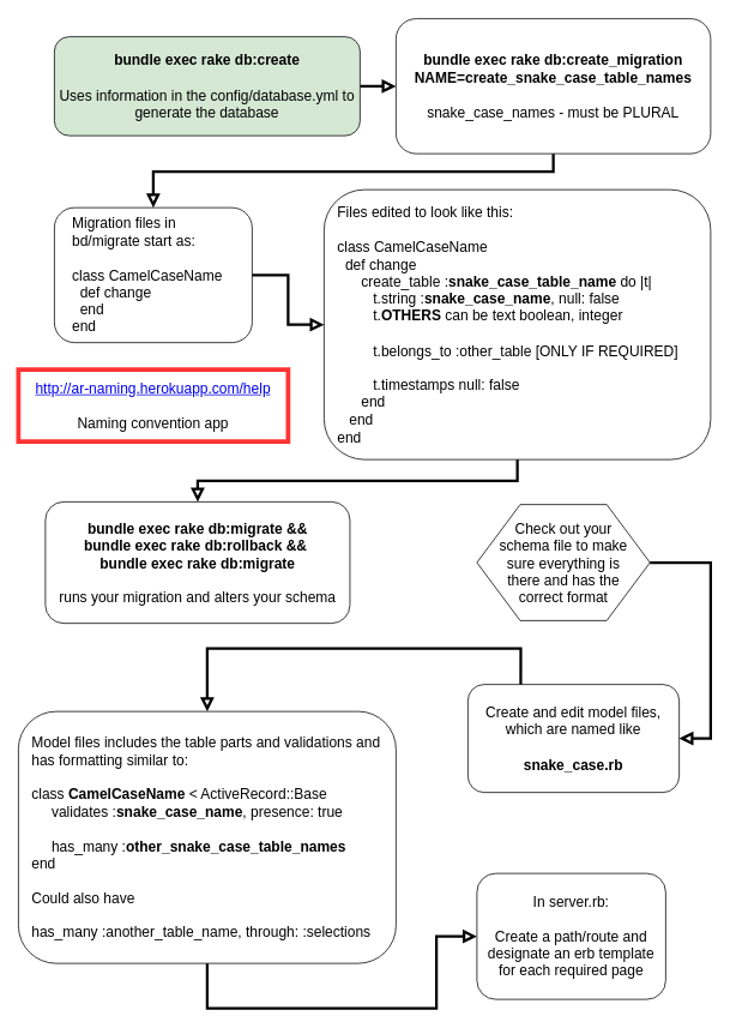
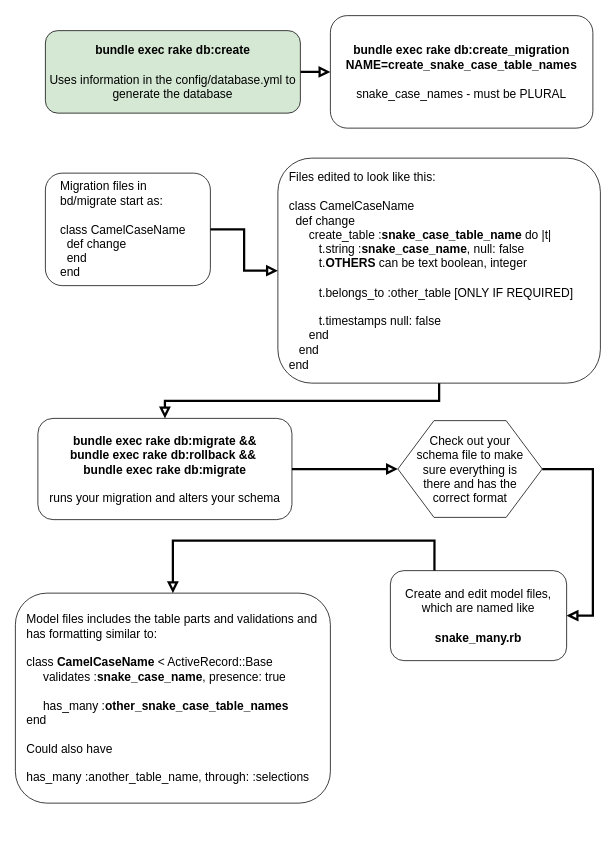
- <mxCell id="17" value="" style="rounded=0;html=1;jettySize=auto;orthogonalLoop=1;fontSize=11;endArrow=block;endFill=0;endSize=8;strokeWidth=3;shadow=0;labelBackgroundColor=none;edgeStyle=orthogonalEdgeStyle;exitX=0.5;exitY=1;exitDx=0;exitDy=0;entryX=0.5;entryY=0;entryDx=0;entryDy=0;" edge="1" parent="1" source="16" target="7"><mxGeometry relative="1" as="geometry"><mxPoint x="450" y="105" as="targetPoint" /><mxPoint x="410" y="115" as="sourcePoint" /><Array as="points"><mxPoint x="615" y="190" /><mxPoint x="170" y="190" /></Array></mxGeometry></mxCell>
- <mxCell id="8" value="Files edited to look like this:&lt;br style=&quot;font-size: 16px&quot;&gt;&lt;br style=&quot;font-size: 16px&quot;&gt;class CamelCaseName&lt;br style=&quot;font-size: 16px&quot;&gt;&amp;nbsp; def change&lt;br style=&quot;font-size: 16px&quot;&gt;&amp;nbsp; &amp;nbsp; &amp;nbsp; create_table :&lt;b style=&quot;font-size: 16px&quot;&gt;snake_case_table_name&lt;/b&gt; do |t|&lt;br style=&quot;font-size: 16px&quot;&gt;&amp;nbsp; &amp;nbsp; &amp;nbsp; &amp;nbsp; &amp;nbsp;t.string :&lt;b style=&quot;font-size: 16px&quot;&gt;snake_case_name&lt;/b&gt;, null: false&lt;br style=&quot;font-size: 16px&quot;&gt;&amp;nbsp; &amp;nbsp; &amp;nbsp; &amp;nbsp; &amp;nbsp;t.&lt;b style=&quot;font-size: 16px&quot;&gt;OTHERS&lt;/b&gt;&amp;nbsp;can be text boolean, integer&amp;nbsp;&lt;br&gt;&lt;br&gt;&amp;nbsp; &amp;nbsp; &amp;nbsp; &amp;nbsp; &amp;nbsp;t.belongs_to :other_table [ONLY IF REQUIRED]&lt;br&gt;&lt;br&gt;&amp;nbsp; &amp;nbsp; &amp;nbsp; &amp;nbsp; &amp;nbsp;t.timestamps null: false&lt;br style=&quot;font-size: 16px&quot;&gt;&amp;nbsp; &amp;nbsp; &amp;nbsp; end&lt;br style=&quot;font-size: 16px&quot;&gt;&amp;nbsp; &amp;nbsp;end&lt;br style=&quot;font-size: 16px&quot;&gt;end" style="rounded=1;whiteSpace=wrap;html=1;align=left;spacing=15;fontSize=16;" vertex="1" parent="1"><mxGeometry x="360" y="210" width="430" height="300" as="geometry" /></mxCell>
+ <mxCell id="8" value="Files edited to look like this:&lt;br style=&quot;font-size: 16px&quot;&gt;&lt;br style=&quot;font-size: 16px&quot;&gt;class CamelCaseName&lt;br style=&quot;font-size: 16px&quot;&gt;&amp;nbsp; def change&lt;br style=&quot;font-size: 16px&quot;&gt;&amp;nbsp; &amp;nbsp; &amp;nbsp; create_table :&lt;b style=&quot;font-size: 16px&quot;&gt;snake_case_table_name&lt;/b&gt; do |t|&lt;br style=&quot;font-size: 16px&quot;&gt;&amp;nbsp; &amp;nbsp; &amp;nbsp; &amp;nbsp; &amp;nbsp;t.string :&lt;b style=&quot;font-size: 16px&quot;&gt;snake_case_name&lt;/b&gt;, null: false&lt;br style=&quot;font-size: 16px&quot;&gt;&amp;nbsp; &amp;nbsp; &amp;nbsp; &amp;nbsp; &amp;nbsp;t.&lt;b style=&quot;font-size: 16px&quot;&gt;OTHERS&lt;/b&gt;&amp;nbsp;can be text boolean, integer&amp;nbsp;&lt;br&gt;&lt;br&gt;&amp;nbsp; &amp;nbsp; &amp;nbsp; &amp;nbsp; &amp;nbsp;t.belongs_to :other_table [ONLY IF REQUIRED]&lt;br&gt;&lt;br&gt;&amp;nbsp; &amp;nbsp; &amp;nbsp; &amp;nbsp; &amp;nbsp;t.timestamps null: false&lt;br style=&quot;font-size: 16px&quot;&gt;&amp;nbsp; &amp;nbsp; &amp;nbsp; end&lt;br style=&quot;font-size: 16px&quot;&gt;&amp;nbsp; &amp;nbsp;end&lt;br style=&quot;font-size: 16px&quot;&gt;end" style="rounded=1;whiteSpace=wrap;html=1;align=left;spacing=15;fontSize=16;" vertex="1" parent="1"><mxGeometry x="370" y="210" width="430" height="300" as="geometry" /></mxCell>
- <mxCell id="18" value="&lt;a href=&quot;http://ar-naming.herokuapp.com/help&quot;&gt;http://ar-naming.herokuapp.com/help&lt;/a&gt;&lt;br&gt;&lt;br&gt;Naming convention app" style="rounded=0;whiteSpace=wrap;html=1;fontSize=16;align=center;strokeColor=#FF3333;strokeWidth=5;" vertex="1" parent="1"><mxGeometry x="20" y="410" width="300" height="80" as="geometry" /></mxCell>
+ <mxCell id="12" value="" style="rounded=0;html=1;jettySize=auto;orthogonalLoop=1;fontSize=11;endArrow=block;endFill=0;endSize=8;strokeWidth=3;shadow=0;labelBackgroundColor=none;edgeStyle=orthogonalEdgeStyle;entryX=0;entryY=0.5;entryDx=0;entryDy=0;exitX=1;exitY=0.5;exitDx=0;exitDy=0;" edge="1" parent="1" source="6" target="11"><mxGeometry relative="1" as="geometry"><mxPoint x="152.5" y="380" as="targetPoint" /><mxPoint x="310" y="330" as="sourcePoint" /></mxGeometry></mxCell>
- <mxCell id="5" value="Create and edit model files, which are named&amp;nbsp;like &lt;br style=&quot;font-size: 16px&quot;&gt;&lt;br style=&quot;font-size: 16px&quot;&gt;&lt;b style=&quot;font-size: 16px&quot;&gt;snake_case.rb&lt;/b&gt;" style="rounded=1;whiteSpace=wrap;html=1;fontSize=16;glass=0;strokeWidth=1;shadow=0;" parent="1" vertex="1"><mxGeometry x="520" y="760" width="235" height="120" as="geometry" /></mxCell>
+ <mxCell id="5" value="Create and edit model files, which are named&amp;nbsp;like &lt;br style=&quot;font-size: 16px&quot;&gt;&lt;br style=&quot;font-size: 16px&quot;&gt;&lt;b style=&quot;font-size: 16px&quot;&gt;snake_many.rb&lt;/b&gt;" style="rounded=1;whiteSpace=wrap;html=1;fontSize=16;glass=0;strokeWidth=1;shadow=0;" parent="1" vertex="1"><mxGeometry x="520" y="760" width="235" height="120" as="geometry" /></mxCell>
- <mxCell id="4" value="In server.rb:&lt;br style=&quot;font-size: 16px;&quot;&gt;&lt;br style=&quot;font-size: 16px;&quot;&gt;Create a path/route and designate an erb template for each required page" style="rounded=1;whiteSpace=wrap;html=1;fontSize=16;glass=0;strokeWidth=1;shadow=0;" parent="1" vertex="1"><mxGeometry x="530" y="970" width="210" height="140" as="geometry" /></mxCell>
- <mxCell id="19" value="" style="rounded=0;html=1;jettySize=auto;orthogonalLoop=1;fontSize=11;endArrow=block;endFill=0;endSize=8;strokeWidth=3;shadow=0;labelBackgroundColor=none;edgeStyle=orthogonalEdgeStyle;exitX=0.5;exitY=1;exitDx=0;exitDy=0;entryX=0;entryY=0.5;entryDx=0;entryDy=0;" edge="1" parent="1" source="15" target="4"><mxGeometry relative="1" as="geometry"><mxPoint x="220" y="1090" as="targetPoint" /><mxPoint x="260" y="1080" as="sourcePoint" /><Array as="points"><mxPoint x="230" y="1120" /><mxPoint x="485" y="1120" /><mxPoint x="485" y="1040" /></Array></mxGeometry></mxCell>
